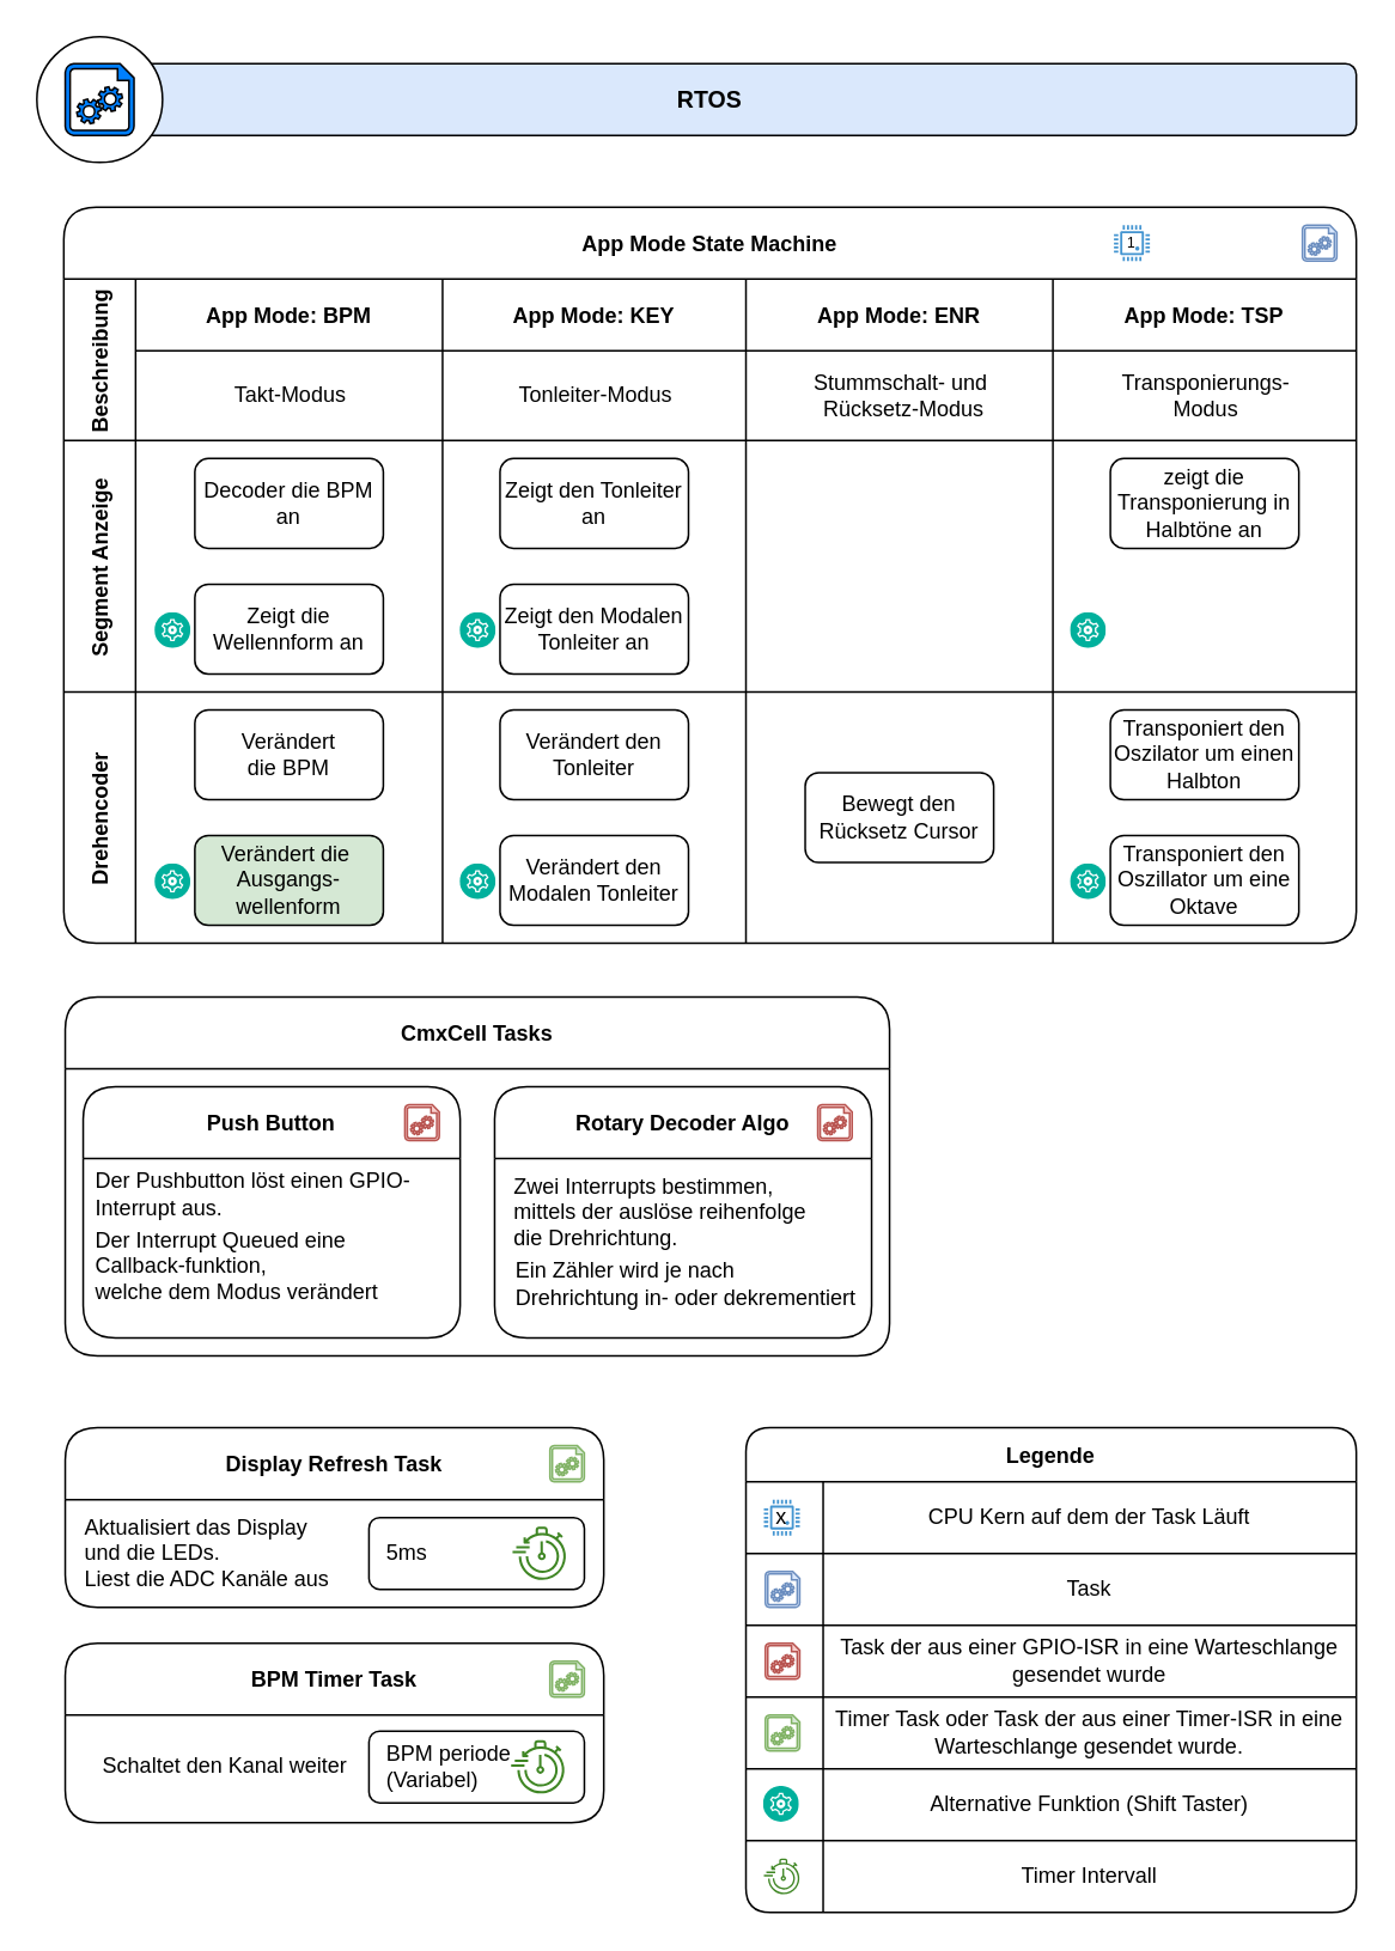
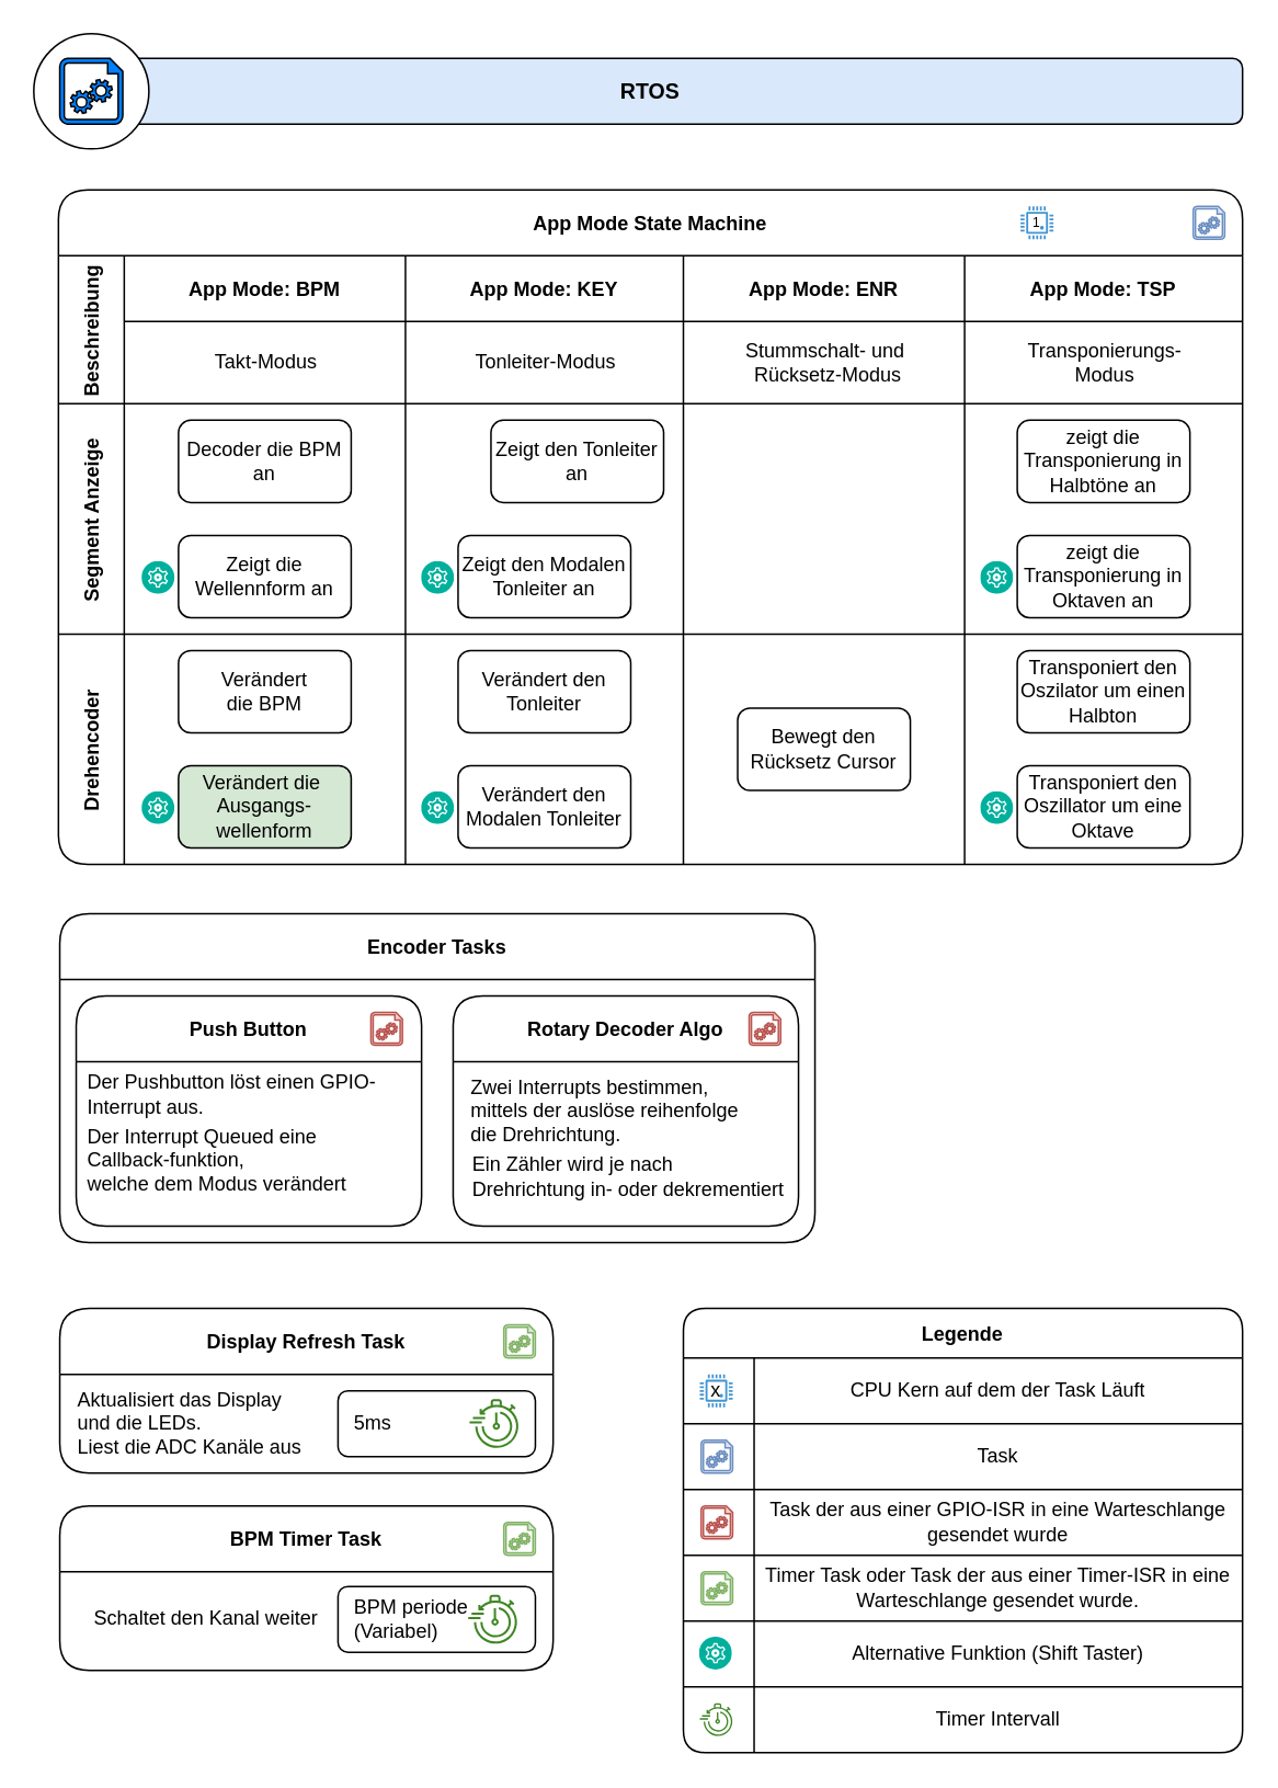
- <mxCell id="62" value="Zeigt den Tonleiter&lt;br&gt;an" style="rounded=1;whiteSpace=wrap;html=1;fontSize=12;" parent="60" vertex="1"><mxGeometry x="32" y="10" width="105" height="50" as="geometry" /></mxCell>
+ <mxCell id="62" value="Zeigt den Tonleiter&lt;br&gt;an" style="rounded=1;whiteSpace=wrap;html=1;fontSize=12;" parent="60" vertex="1"><mxGeometry x="52" y="10" width="105" height="50" as="geometry" /></mxCell>
+ <mxCell id="67" value="&lt;span&gt;zeigt die Transponierung in Oktaven an&lt;/span&gt;" style="rounded=1;whiteSpace=wrap;html=1;fontSize=12;" parent="65" vertex="1"><mxGeometry x="32" y="80" width="105" height="50" as="geometry" /></mxCell>
- <mxCell id="12" value="CmxCell Tasks" style="swimlane;rounded=1;startSize=40;" parent="1" vertex="1"><mxGeometry x="35.8" y="555" width="459.2" height="200" as="geometry" /></mxCell>
+ <mxCell id="12" value="Encoder Tasks" style="swimlane;rounded=1;startSize=40;" parent="1" vertex="1"><mxGeometry x="35.8" y="555" width="459.2" height="200" as="geometry" /></mxCell>
